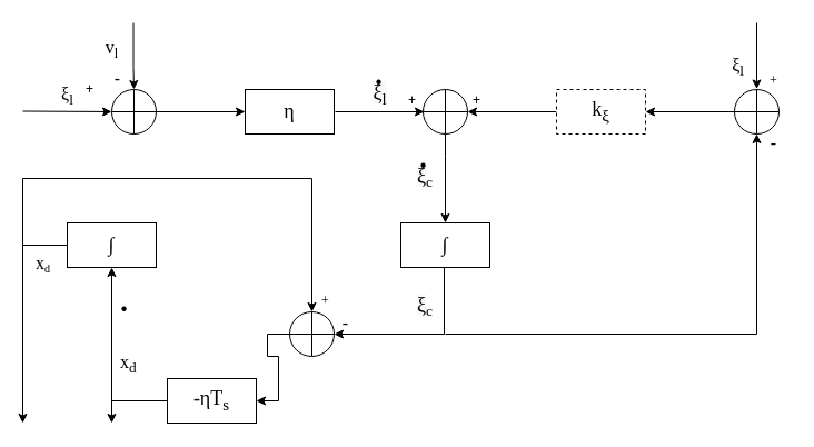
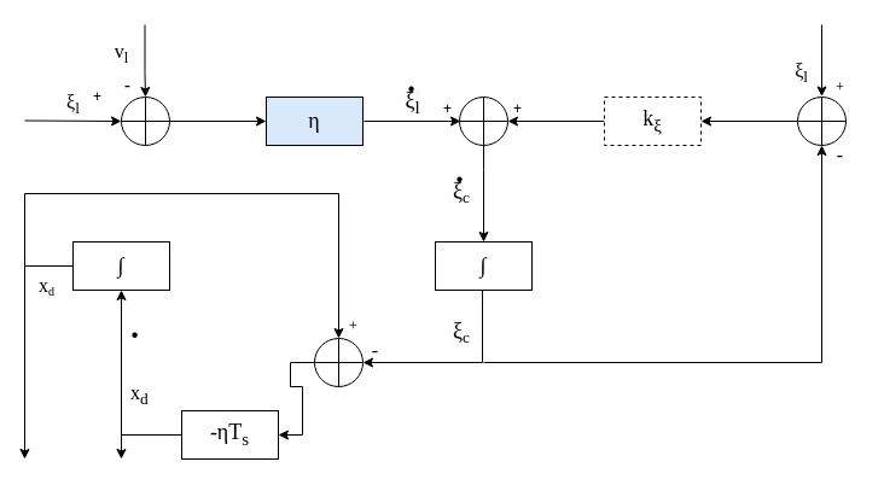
- <mxCell id="3" value="&lt;font color=&quot;#000000&quot; face=&quot;Times New Roman&quot;&gt;&lt;span style=&quot;font-size: 18px&quot;&gt;η&lt;/span&gt;&lt;/font&gt;" style="rounded=0;whiteSpace=wrap;html=1;fontFamily=Computer Modern;fontColor=#0000FF;" parent="1" vertex="1"><mxGeometry x="220" y="80" width="80" height="40" as="geometry" /></mxCell>
+ <mxCell id="3" value="&lt;font color=&quot;#000000&quot; face=&quot;Times New Roman&quot;&gt;&lt;span style=&quot;font-size: 18px&quot;&gt;η&lt;/span&gt;&lt;/font&gt;" style="rounded=0;whiteSpace=wrap;html=1;fontFamily=Computer Modern;fontColor=#0000FF;fillColor=#dae8fc;" parent="1" vertex="1"><mxGeometry x="220" y="80" width="80" height="40" as="geometry" /></mxCell>
